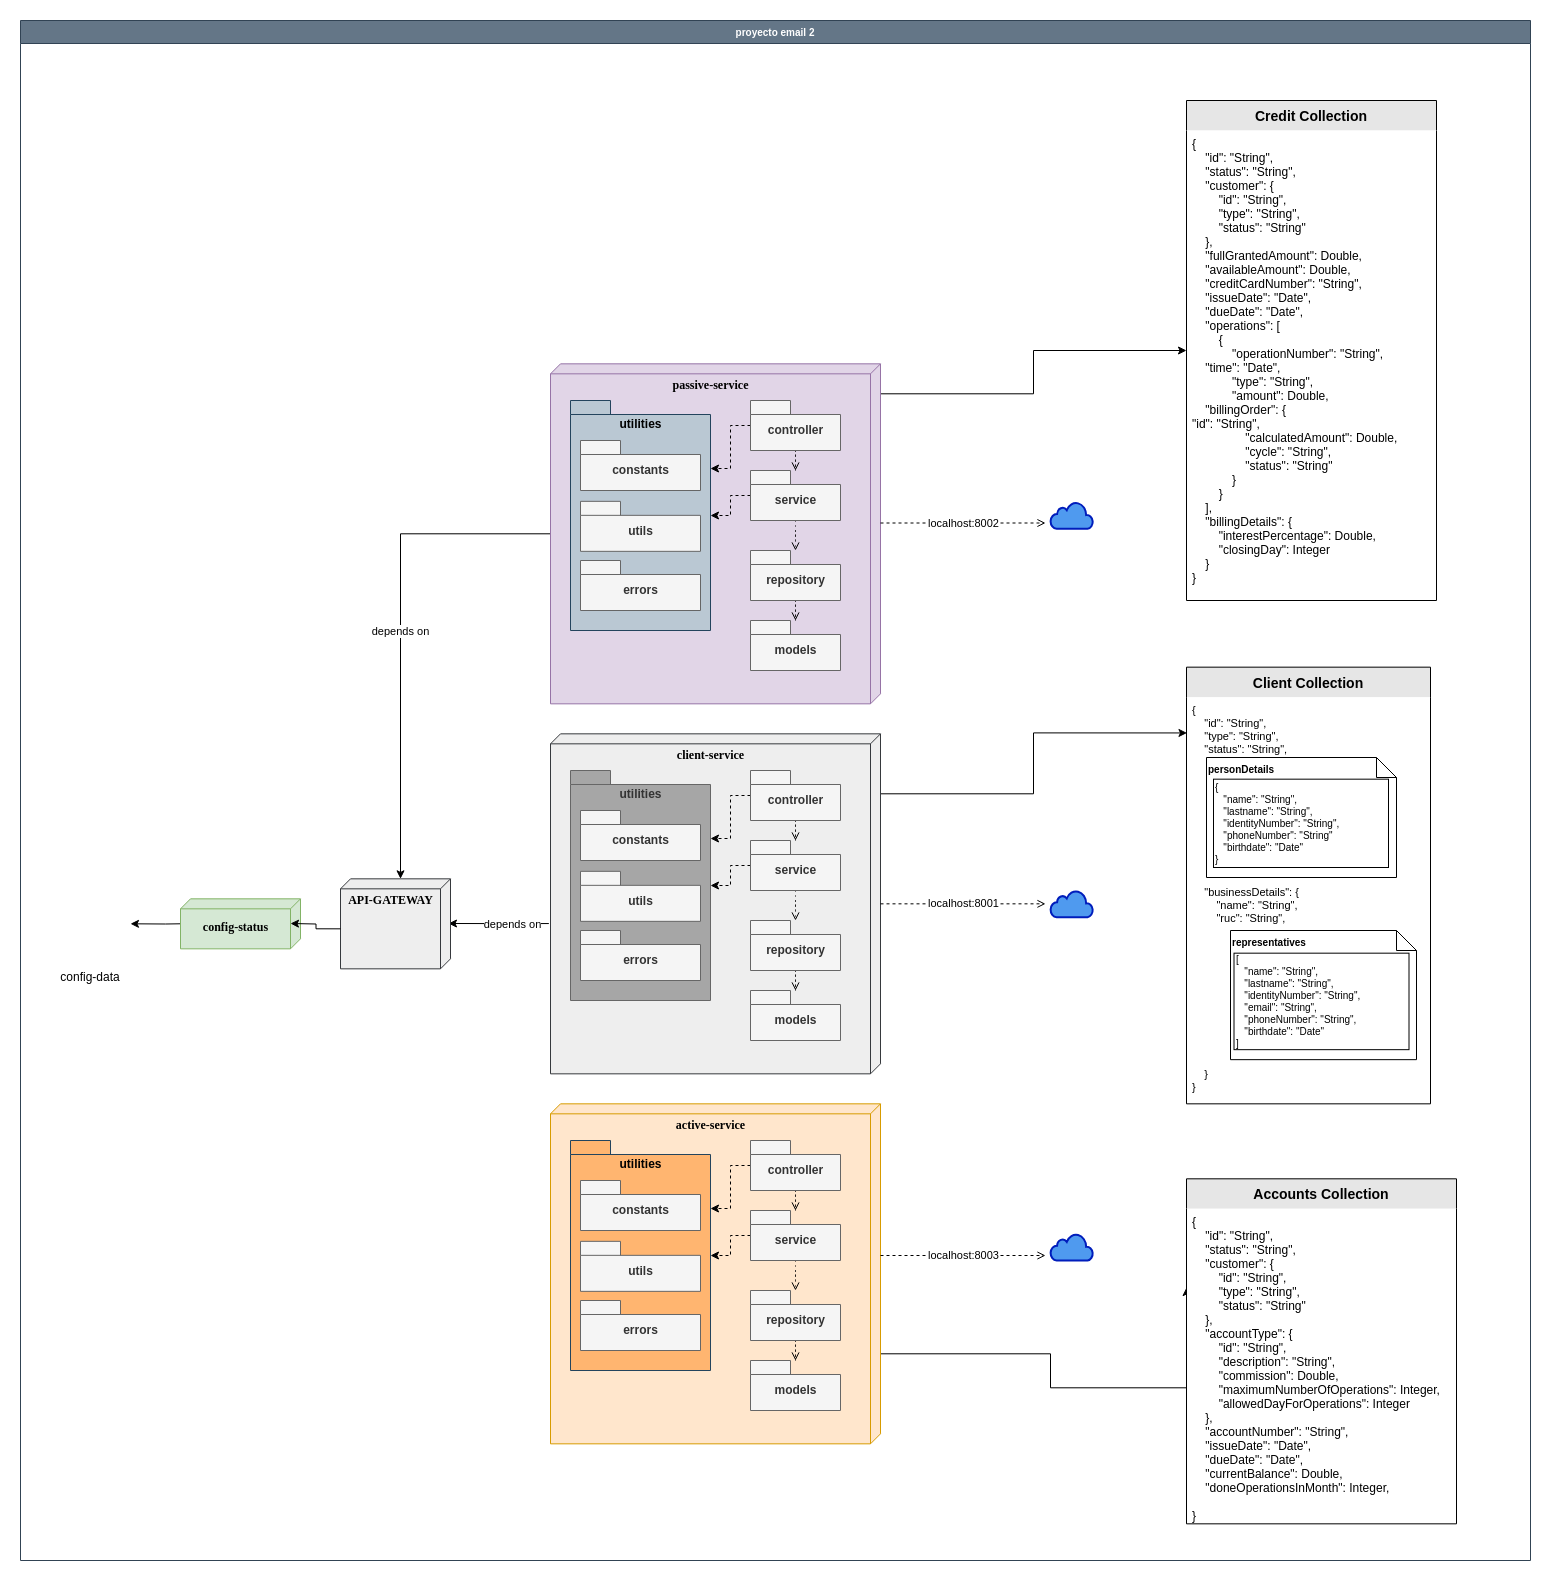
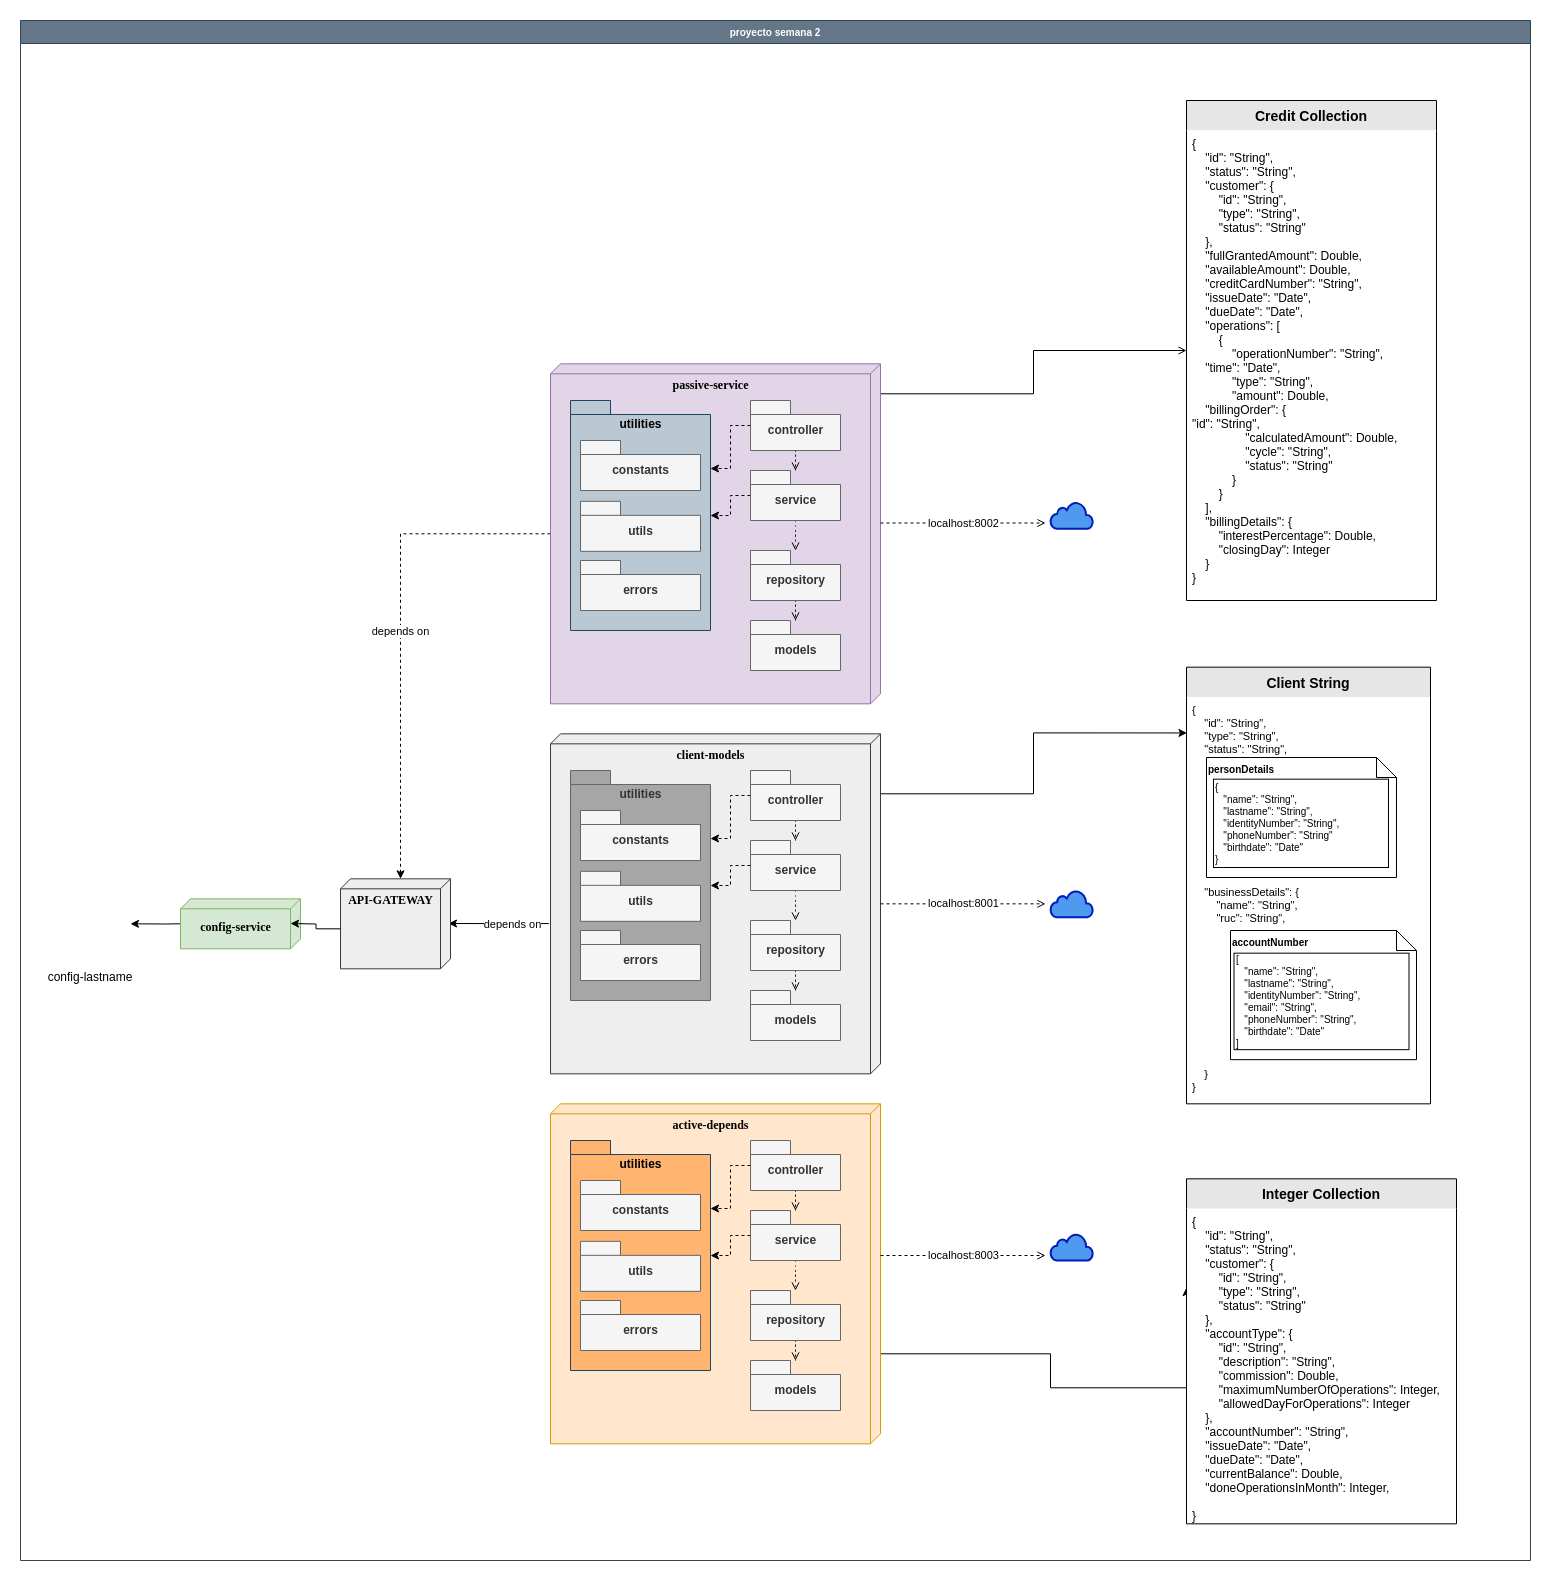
- <mxCell id="67" value="proyecto email 2" style="swimlane;rounded=0;labelBackgroundColor=none;fontSize=10;strokeWidth=1;fillColor=#647687;strokeColor=#314354;fontColor=#ffffff;" parent="1" vertex="1"><mxGeometry x="20" y="20" width="1510" height="1540" as="geometry" /></mxCell>
+ <mxCell id="67" value="proyecto semana 2" style="swimlane;rounded=0;labelBackgroundColor=none;fontSize=10;strokeWidth=1;fillColor=#647687;strokeColor=#314354;fontColor=#ffffff;" parent="1" vertex="1"><mxGeometry x="20" y="20" width="1510" height="1540" as="geometry" /></mxCell>
- <mxCell id="21" style="edgeStyle=orthogonalEdgeStyle;rounded=0;orthogonalLoop=1;jettySize=auto;html=1;entryX=0;entryY=0.5;entryDx=0;entryDy=0;fontSize=10;" parent="1" source="22" target="62" edge="1"><mxGeometry relative="1" as="geometry"><Array as="points"><mxPoint x="1033" y="393.33" /><mxPoint x="1033" y="350.33" /></Array></mxGeometry></mxCell>
+ <mxCell id="21" style="edgeStyle=orthogonalEdgeStyle;rounded=0;orthogonalLoop=1;jettySize=auto;html=1;entryX=0;entryY=0.5;entryDx=0;entryDy=0;fontSize=10;endArrow=open;" parent="1" source="22" target="62" edge="1"><mxGeometry relative="1" as="geometry"><Array as="points"><mxPoint x="1033" y="393.33" /><mxPoint x="1033" y="350.33" /></Array></mxGeometry></mxCell>
- <mxCell id="20" value="depends on" style="edgeStyle=orthogonalEdgeStyle;rounded=0;orthogonalLoop=1;jettySize=auto;html=1;entryX=0;entryY=0;entryDx=0;entryDy=50;entryPerimeter=0;" parent="1" source="22" target="68" edge="1"><mxGeometry relative="1" as="geometry" /></mxCell>
+ <mxCell id="20" value="depends on" style="edgeStyle=orthogonalEdgeStyle;rounded=0;orthogonalLoop=1;jettySize=auto;html=1;entryX=0;entryY=0;entryDx=0;entryDy=50;entryPerimeter=0;dashed=1;" parent="1" source="22" target="68" edge="1"><mxGeometry relative="1" as="geometry" /></mxCell>
- <mxCell id="54" value="Client Collection" style="swimlane;childLayout=stackLayout;horizontal=1;startSize=30;horizontalStack=0;rounded=0;fontSize=14;fontStyle=1;strokeWidth=1;resizeParent=0;resizeLast=1;shadow=0;dashed=0;align=center;fillColor=#E6E6E6;swimlaneLine=0;glass=0;sketch=0;fillStyle=auto;swimlaneFillColor=default;" parent="1" vertex="1"><mxGeometry x="1186" y="666.66" width="244" height="436.67" as="geometry"><mxRectangle x="2380" y="323.33" width="140" height="30" as="alternateBounds" /></mxGeometry></mxCell>
+ <mxCell id="54" value="Client String" style="swimlane;childLayout=stackLayout;horizontal=1;startSize=30;horizontalStack=0;rounded=0;fontSize=14;fontStyle=1;strokeWidth=1;resizeParent=0;resizeLast=1;shadow=0;dashed=0;align=center;fillColor=#E6E6E6;swimlaneLine=0;glass=0;sketch=0;fillStyle=auto;swimlaneFillColor=default;" parent="1" vertex="1"><mxGeometry x="1186" y="666.66" width="244" height="436.67" as="geometry"><mxRectangle x="2380" y="323.33" width="140" height="30" as="alternateBounds" /></mxGeometry></mxCell>
- <mxCell id="6" value="client-service" style="verticalAlign=top;align=center;spacingTop=8;spacingLeft=2;spacingRight=12;shape=cube;size=10;direction=south;fontStyle=1;html=1;rounded=0;shadow=0;comic=0;labelBackgroundColor=none;strokeWidth=1;fontFamily=Verdana;fontSize=12;fillColor=#eeeeee;strokeColor=#36393d;" parent="1" vertex="1"><mxGeometry x="550" y="733.33" width="330" height="340" as="geometry" /></mxCell>
+ <mxCell id="6" value="client-models" style="verticalAlign=top;align=center;spacingTop=8;spacingLeft=2;spacingRight=12;shape=cube;size=10;direction=south;fontStyle=1;html=1;rounded=0;shadow=0;comic=0;labelBackgroundColor=none;strokeWidth=1;fontFamily=Verdana;fontSize=12;fillColor=#eeeeee;strokeColor=#36393d;" parent="1" vertex="1"><mxGeometry x="550" y="733.33" width="330" height="340" as="geometry" /></mxCell>
- <mxCell id="69" value="config-status" style="verticalAlign=middle;align=center;spacingTop=8;spacingLeft=2;spacingRight=12;shape=cube;size=10;direction=south;fontStyle=1;html=1;rounded=0;shadow=0;comic=0;labelBackgroundColor=none;strokeWidth=1;fontFamily=Verdana;fontSize=12;fillColor=#d5e8d4;strokeColor=#82b366;horizontal=1;" parent="67" vertex="1"><mxGeometry x="160" y="878.33" width="120" height="50" as="geometry" /></mxCell>
+ <mxCell id="69" value="config-service" style="verticalAlign=middle;align=center;spacingTop=8;spacingLeft=2;spacingRight=12;shape=cube;size=10;direction=south;fontStyle=1;html=1;rounded=0;shadow=0;comic=0;labelBackgroundColor=none;strokeWidth=1;fontFamily=Verdana;fontSize=12;fillColor=#d5e8d4;strokeColor=#82b366;horizontal=1;" parent="67" vertex="1"><mxGeometry x="160" y="878.33" width="120" height="50" as="geometry" /></mxCell>
- <mxCell id="58" value="representatives" style="shape=note;size=20;whiteSpace=wrap;html=1;labelBackgroundColor=none;fillColor=none;verticalAlign=top;align=left;fontStyle=1;fontSize=10;" parent="1" vertex="1"><mxGeometry x="1230" y="930" width="186" height="129.17" as="geometry" /></mxCell>
+ <mxCell id="58" value="accountNumber" style="shape=note;size=20;whiteSpace=wrap;html=1;labelBackgroundColor=none;fillColor=none;verticalAlign=top;align=left;fontStyle=1;fontSize=10;" parent="1" vertex="1"><mxGeometry x="1230" y="930" width="186" height="129.17" as="geometry" /></mxCell>
- <mxCell id="70" value="config-data" style="shape=image;verticalLabelPosition=bottom;labelBackgroundColor=default;verticalAlign=top;aspect=fixed;imageAspect=0;image=https://is5-ssl.mzstatic.com/image/thumb/Purple126/v4/15/8d/1a/158d1a66-7de5-38b8-7d5d-9ed33bbebca1/AppIcon-0-1x_U007emarketing-0-7-0-85-220.png/1200x630wa.png;clipPath=inset(18.35% 33.33% 18.35% 33.33%);" parent="67" vertex="1"><mxGeometry x="30" y="863.33" width="80" height="80" as="geometry" /></mxCell>
+ <mxCell id="70" value="config-lastname" style="shape=image;verticalLabelPosition=bottom;labelBackgroundColor=default;verticalAlign=top;aspect=fixed;imageAspect=0;image=https://is5-ssl.mzstatic.com/image/thumb/Purple126/v4/15/8d/1a/158d1a66-7de5-38b8-7d5d-9ed33bbebca1/AppIcon-0-1x_U007emarketing-0-7-0-85-220.png/1200x630wa.png;clipPath=inset(18.35% 33.33% 18.35% 33.33%);" parent="67" vertex="1"><mxGeometry x="30" y="863.33" width="80" height="80" as="geometry" /></mxCell>
- <mxCell id="37" value="active-service" style="verticalAlign=top;align=center;spacingTop=8;spacingLeft=2;spacingRight=12;shape=cube;size=10;direction=south;fontStyle=1;html=1;rounded=0;shadow=0;comic=0;labelBackgroundColor=none;strokeWidth=1;fontFamily=Verdana;fontSize=12;fillColor=#ffe6cc;strokeColor=#d79b00;" parent="1" vertex="1"><mxGeometry x="550" y="1103.33" width="330" height="340" as="geometry" /></mxCell>
+ <mxCell id="37" value="active-depends" style="verticalAlign=top;align=center;spacingTop=8;spacingLeft=2;spacingRight=12;shape=cube;size=10;direction=south;fontStyle=1;html=1;rounded=0;shadow=0;comic=0;labelBackgroundColor=none;strokeWidth=1;fontFamily=Verdana;fontSize=12;fillColor=#ffe6cc;strokeColor=#d79b00;" parent="1" vertex="1"><mxGeometry x="550" y="1103.33" width="330" height="340" as="geometry" /></mxCell>
- <mxCell id="60" value="Accounts Collection" style="swimlane;childLayout=stackLayout;horizontal=1;startSize=30;horizontalStack=0;rounded=0;fontSize=14;fontStyle=1;strokeWidth=1;resizeParent=0;resizeLast=1;shadow=0;dashed=0;align=center;sketch=0;glass=0;fillColor=#E6E6E6;gradientColor=none;swimlaneFillColor=default;swimlaneLine=0;" parent="1" vertex="1"><mxGeometry x="1186" y="1178.32" width="270" height="345.01" as="geometry" /></mxCell>
+ <mxCell id="60" value="Integer Collection" style="swimlane;childLayout=stackLayout;horizontal=1;startSize=30;horizontalStack=0;rounded=0;fontSize=14;fontStyle=1;strokeWidth=1;resizeParent=0;resizeLast=1;shadow=0;dashed=0;align=center;sketch=0;glass=0;fillColor=#E6E6E6;gradientColor=none;swimlaneFillColor=default;swimlaneLine=0;" parent="1" vertex="1"><mxGeometry x="1186" y="1178.32" width="270" height="345.01" as="geometry" /></mxCell>
